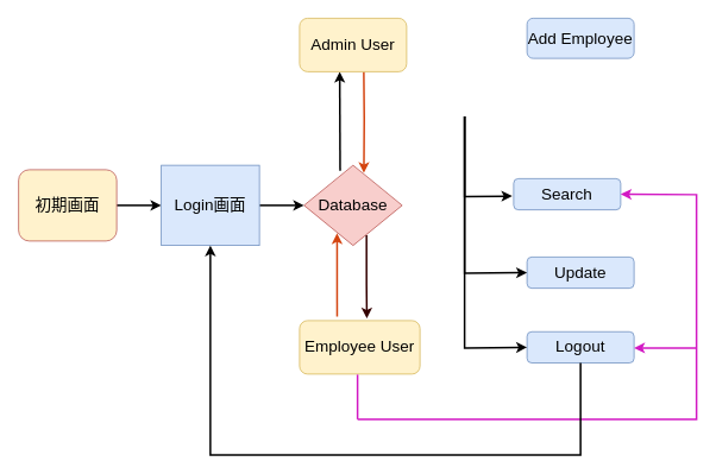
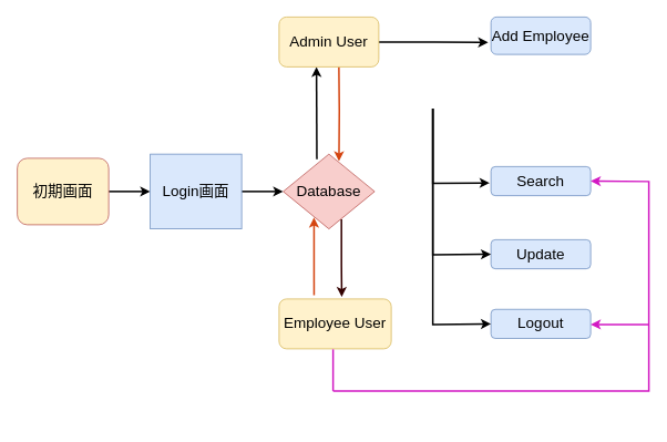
+ <mxCell id="9" style="edgeStyle=orthogonalEdgeStyle;rounded=0;orthogonalLoop=1;jettySize=auto;html=1;exitX=1;exitY=0.5;exitDx=0;exitDy=0;entryX=-0.028;entryY=0.68;entryDx=0;entryDy=0;entryPerimeter=0;strokeWidth=2;" edge="1" parent="1" source="10" target="14"><mxGeometry relative="1" as="geometry"><mxPoint x="570" y="50.391" as="targetPoint" /></mxGeometry></mxCell>
- <mxCell id="15" value="&lt;font style=&quot;font-size: 18px;&quot;&gt;Search&lt;/font&gt;" style="rounded=1;whiteSpace=wrap;html=1;fillColor=#dae8fc;strokeColor=#6c8ebf;" vertex="1" parent="1"><mxGeometry x="575" y="200" width="120" height="35" as="geometry" /></mxCell>
+ <mxCell id="15" value="&lt;font style=&quot;font-size: 18px;&quot;&gt;Search&lt;/font&gt;" style="rounded=1;whiteSpace=wrap;html=1;fillColor=#dae8fc;strokeColor=#6c8ebf;" vertex="1" parent="1"><mxGeometry x="590" y="200" width="120" height="35" as="geometry" /></mxCell>
- <mxCell id="24" value="" style="endArrow=classic;html=1;rounded=0;exitX=0.5;exitY=1;exitDx=0;exitDy=0;entryX=0.5;entryY=1;entryDx=0;entryDy=0;strokeWidth=2;" edge="1" parent="1" source="17" target="5"><mxGeometry width="50" height="50" relative="1" as="geometry"><mxPoint x="649.52" y="470" as="sourcePoint" /><mxPoint x="230" y="510" as="targetPoint" /><Array as="points"><mxPoint x="650" y="510" /><mxPoint x="235" y="510" /></Array></mxGeometry></mxCell>
